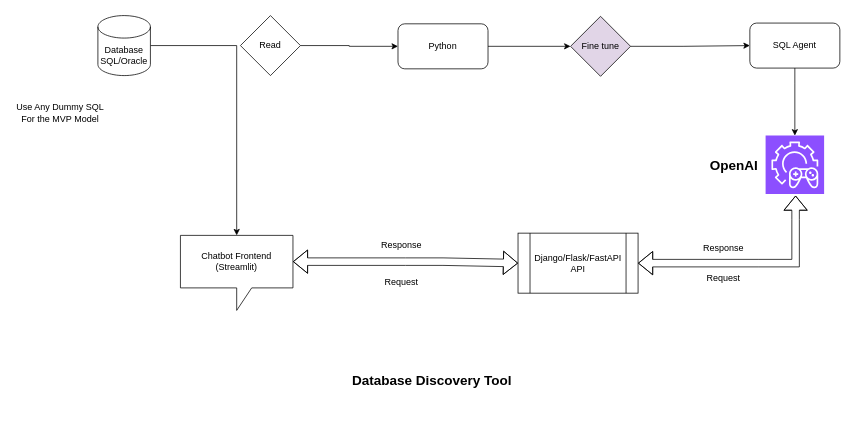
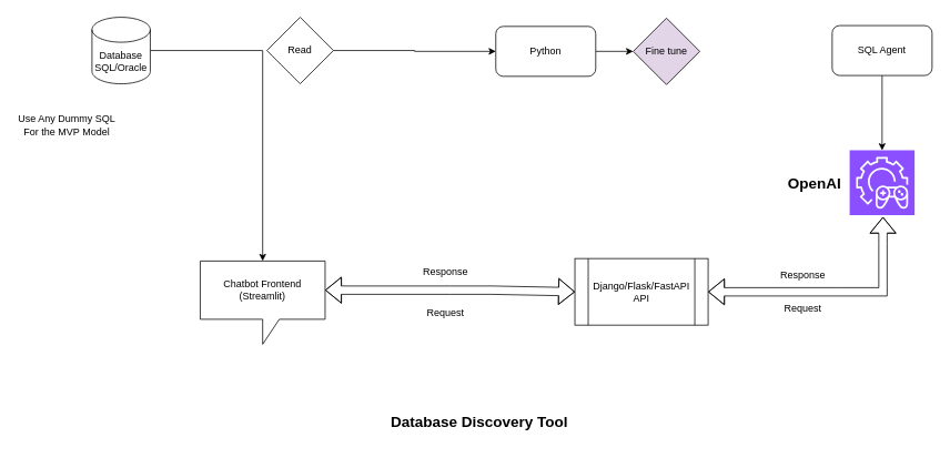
- <mxCell id="3" value="Database&lt;br&gt;SQL/Oracle" style="shape=cylinder3;whiteSpace=wrap;html=1;boundedLbl=1;backgroundOutline=1;size=15;" vertex="1" parent="1"><mxGeometry x="130" y="20" width="70" height="80" as="geometry" /></mxCell>
+ <mxCell id="3" value="Database&lt;br&gt;SQL/Oracle" style="shape=cylinder3;whiteSpace=wrap;html=1;boundedLbl=1;backgroundOutline=1;size=15;" vertex="1" parent="1"><mxGeometry x="110" y="20" width="70" height="80" as="geometry" /></mxCell>
- <mxCell id="6" value="Python" style="rounded=1;whiteSpace=wrap;html=1;" vertex="1" parent="1"><mxGeometry x="530" y="31" width="120" height="60" as="geometry" /></mxCell>
+ <mxCell id="6" value="Python" style="rounded=1;whiteSpace=wrap;html=1;" vertex="1" parent="1"><mxGeometry x="595" y="31" width="120" height="60" as="geometry" /></mxCell>
- <mxCell id="10" style="edgeStyle=orthogonalEdgeStyle;rounded=0;orthogonalLoop=1;jettySize=auto;html=1;entryX=0;entryY=0.5;entryDx=0;entryDy=0;" edge="1" parent="1" source="9" target="14"><mxGeometry relative="1" as="geometry"><Array as="points"><mxPoint x="910" y="61" /><mxPoint x="910" y="61" /></Array></mxGeometry></mxCell>
